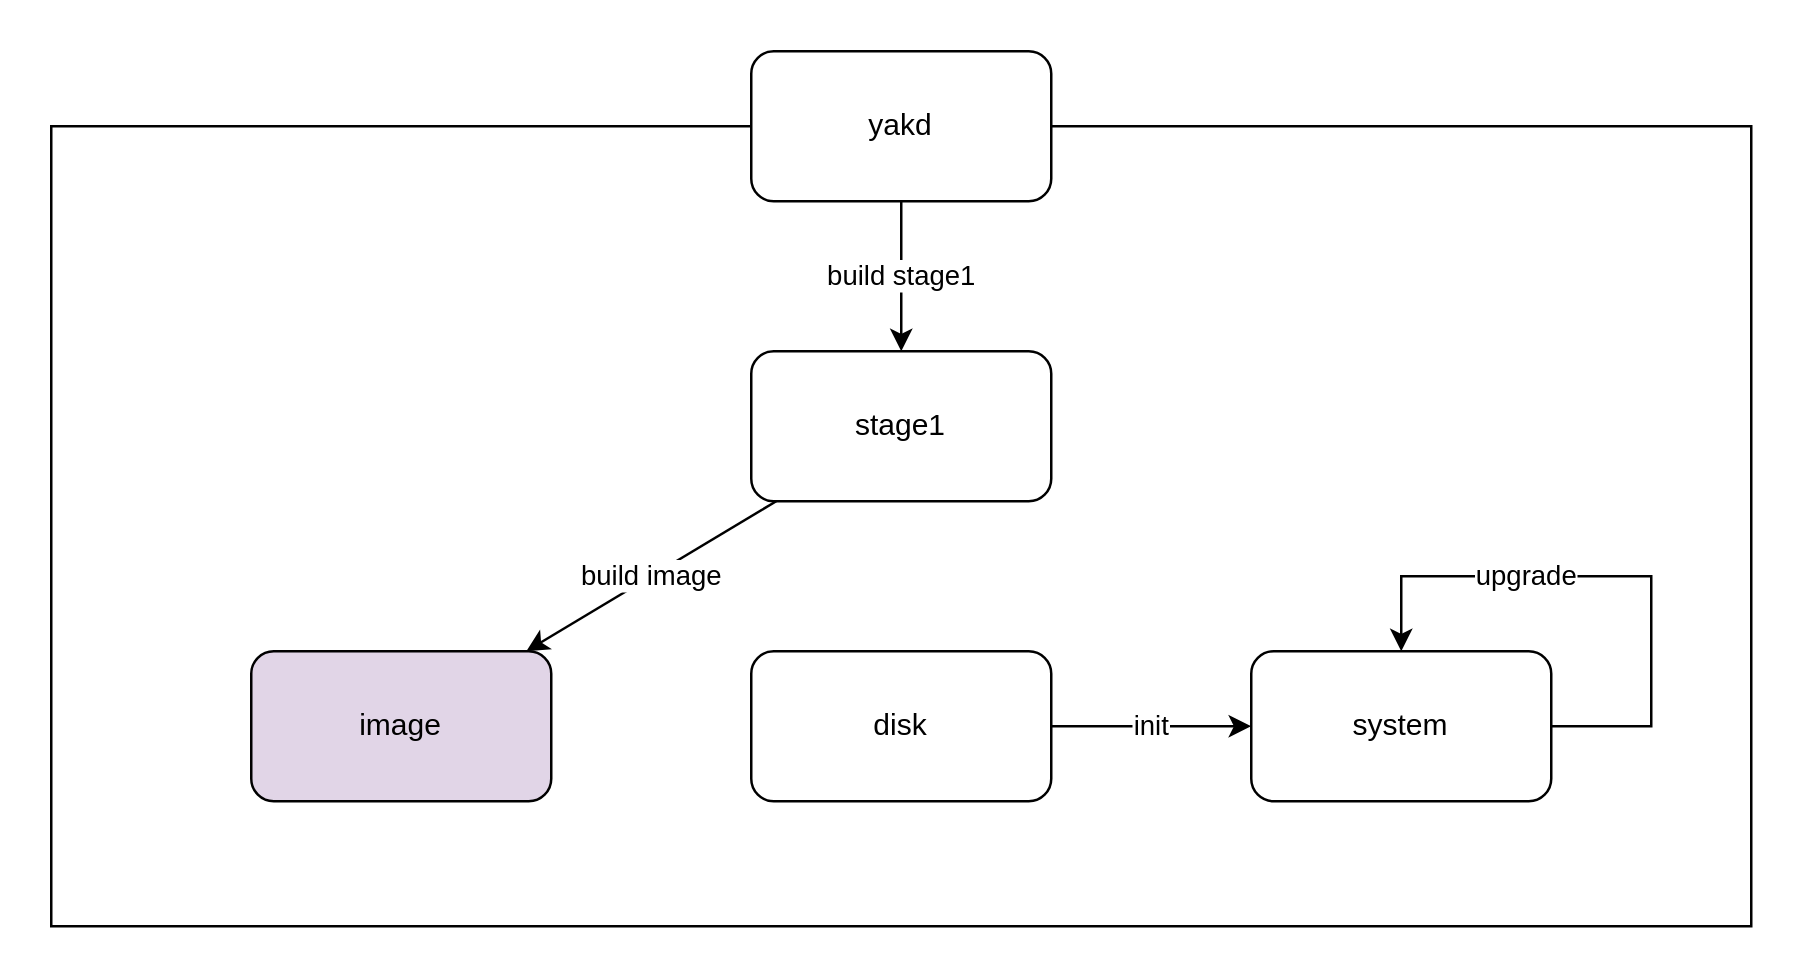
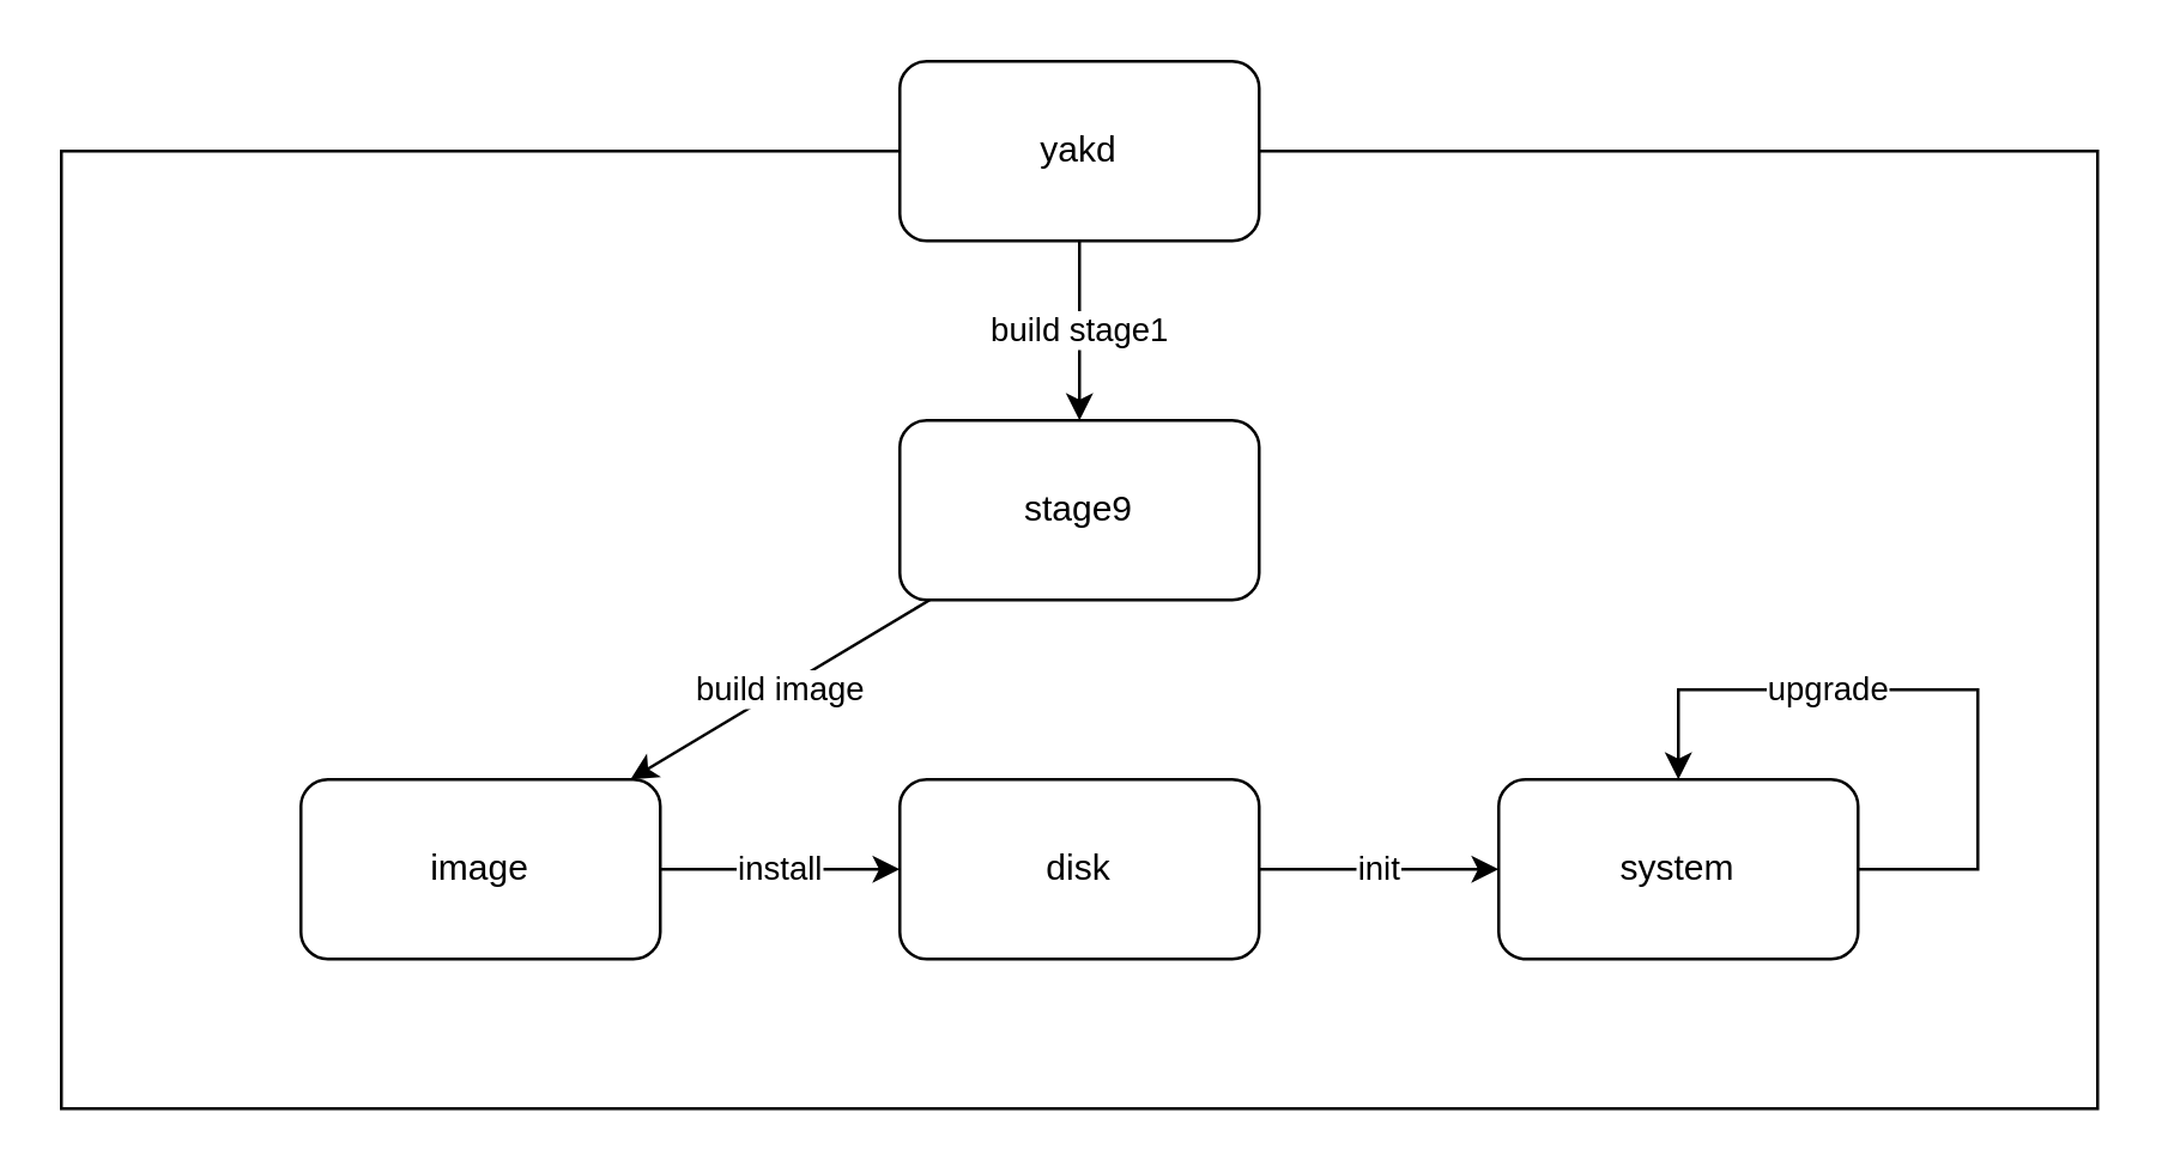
- <mxCell id="4" value="stage1" style="rounded=1;whiteSpace=wrap;html=1;" parent="1" vertex="1"><mxGeometry x="300" y="140" width="120" height="60" as="geometry" /></mxCell>
+ <mxCell id="4" value="stage9" style="rounded=1;whiteSpace=wrap;html=1;" parent="1" vertex="1"><mxGeometry x="300" y="140" width="120" height="60" as="geometry" /></mxCell>
- <mxCell id="6" value="image" style="rounded=1;whiteSpace=wrap;html=1;fillColor=#e1d5e7;" parent="1" vertex="1"><mxGeometry x="100" y="260" width="120" height="60" as="geometry" /></mxCell>
+ <mxCell id="6" value="image" style="rounded=1;whiteSpace=wrap;html=1;" parent="1" vertex="1"><mxGeometry x="100" y="260" width="120" height="60" as="geometry" /></mxCell>
+ <mxCell id="5" value="install" style="edgeStyle=orthogonalEdgeStyle;rounded=0;orthogonalLoop=1;jettySize=auto;html=1;" parent="1" source="6" target="8" edge="1"><mxGeometry relative="1" as="geometry" /></mxCell>
